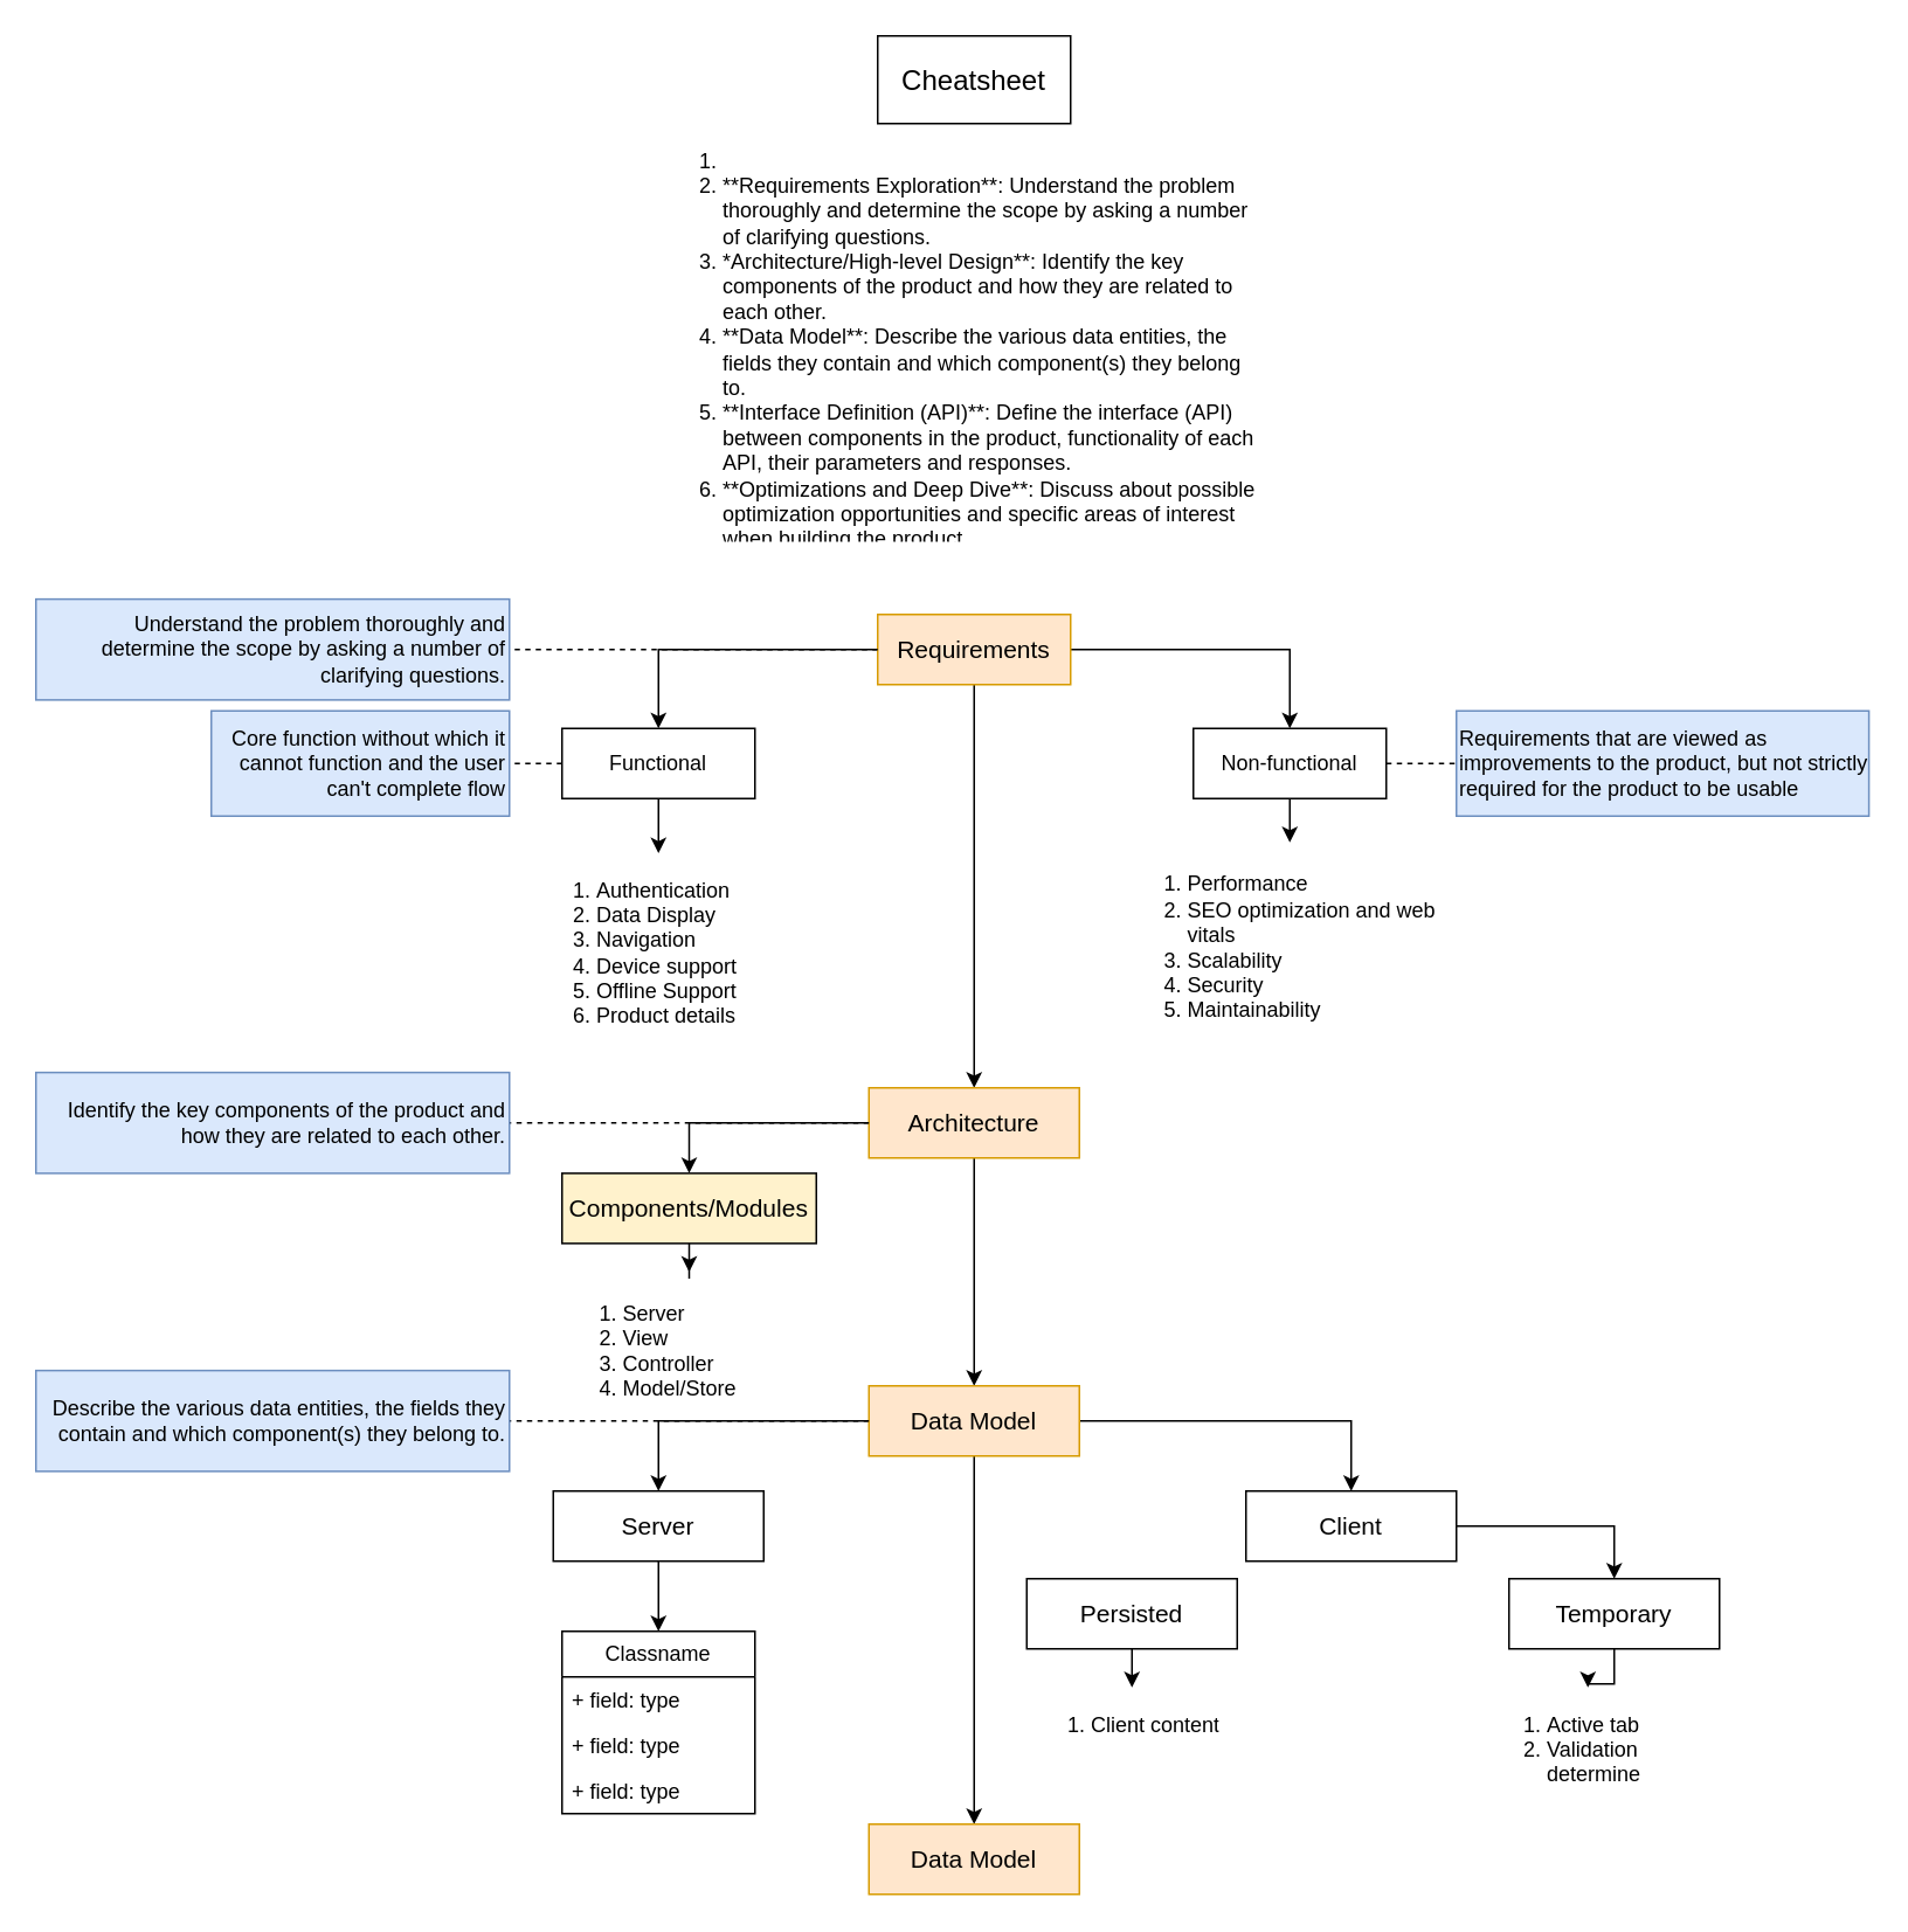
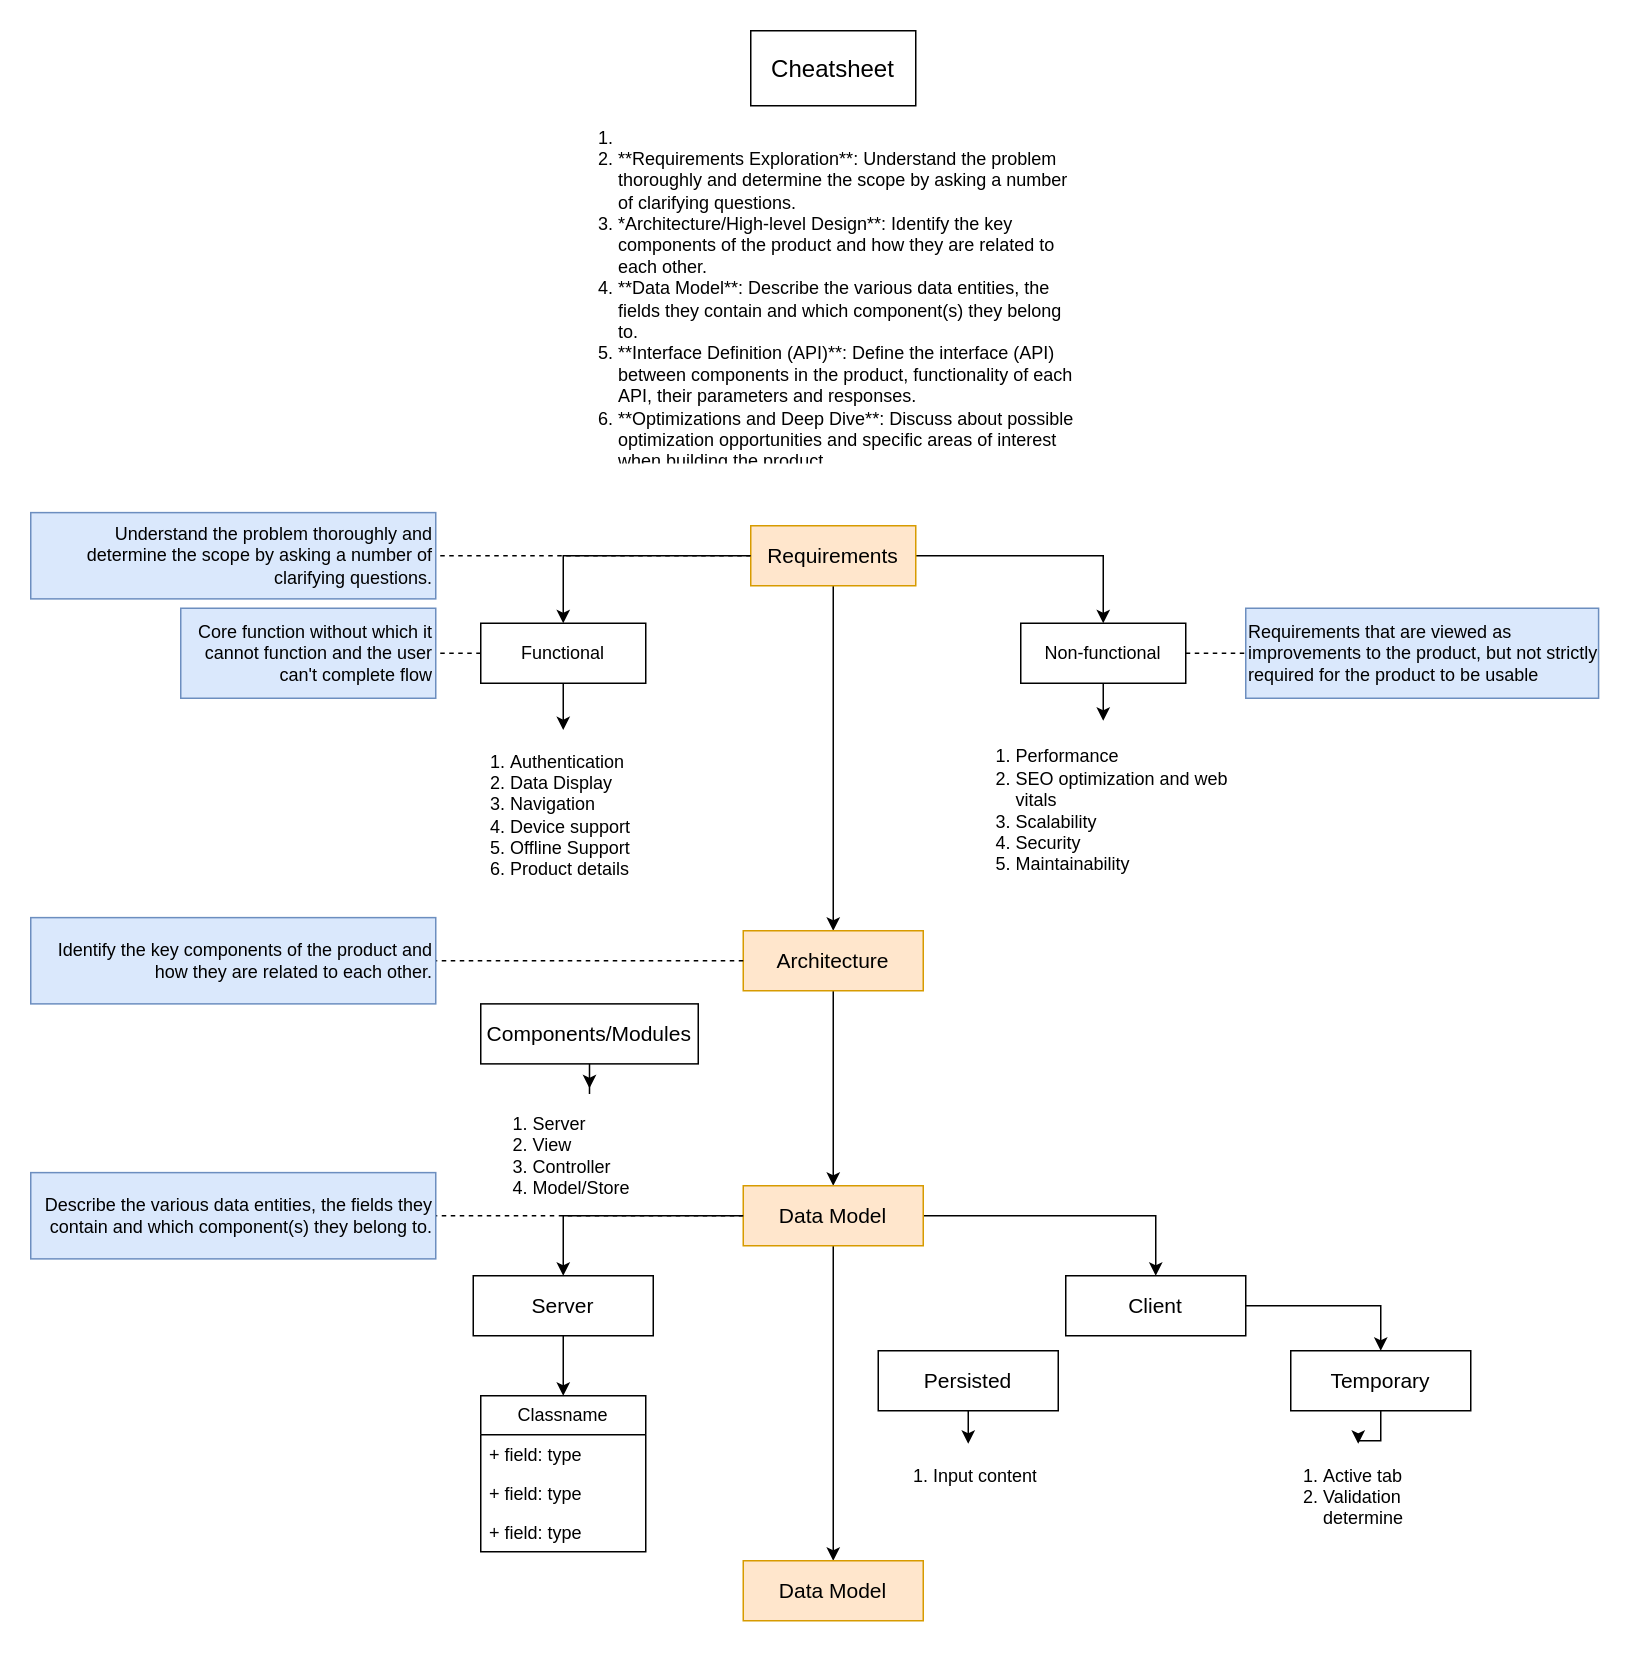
- <mxCell id="14" value="" style="edgeStyle=orthogonalEdgeStyle;rounded=0;orthogonalLoop=1;jettySize=auto;html=1;" edge="1" parent="1" source="16" target="18"><mxGeometry relative="1" as="geometry" /></mxCell>
- <mxCell id="18" value="Components/Modules" style="whiteSpace=wrap;html=1;fontSize=14;fillColor=#fff2cc;" vertex="1" parent="1"><mxGeometry x="320" y="668.75" width="145" height="40" as="geometry" /></mxCell>
+ <mxCell id="18" value="Components/Modules" style="whiteSpace=wrap;html=1;fontSize=14;" vertex="1" parent="1"><mxGeometry x="320" y="668.75" width="145" height="40" as="geometry" /></mxCell>
- <mxCell id="46" value="&lt;ol&gt;&lt;li&gt;Client content&lt;/li&gt;&lt;/ol&gt;" style="text;strokeColor=none;fillColor=none;html=1;whiteSpace=wrap;verticalAlign=middle;overflow=hidden;labelBorderColor=none;align=left;" vertex="1" parent="1"><mxGeometry x="580" y="962" width="130" height="40" as="geometry" /></mxCell>
+ <mxCell id="46" value="&lt;ol&gt;&lt;li&gt;Input content&lt;/li&gt;&lt;/ol&gt;" style="text;strokeColor=none;fillColor=none;html=1;whiteSpace=wrap;verticalAlign=middle;overflow=hidden;labelBorderColor=none;align=left;" vertex="1" parent="1"><mxGeometry x="580" y="962" width="130" height="40" as="geometry" /></mxCell>
